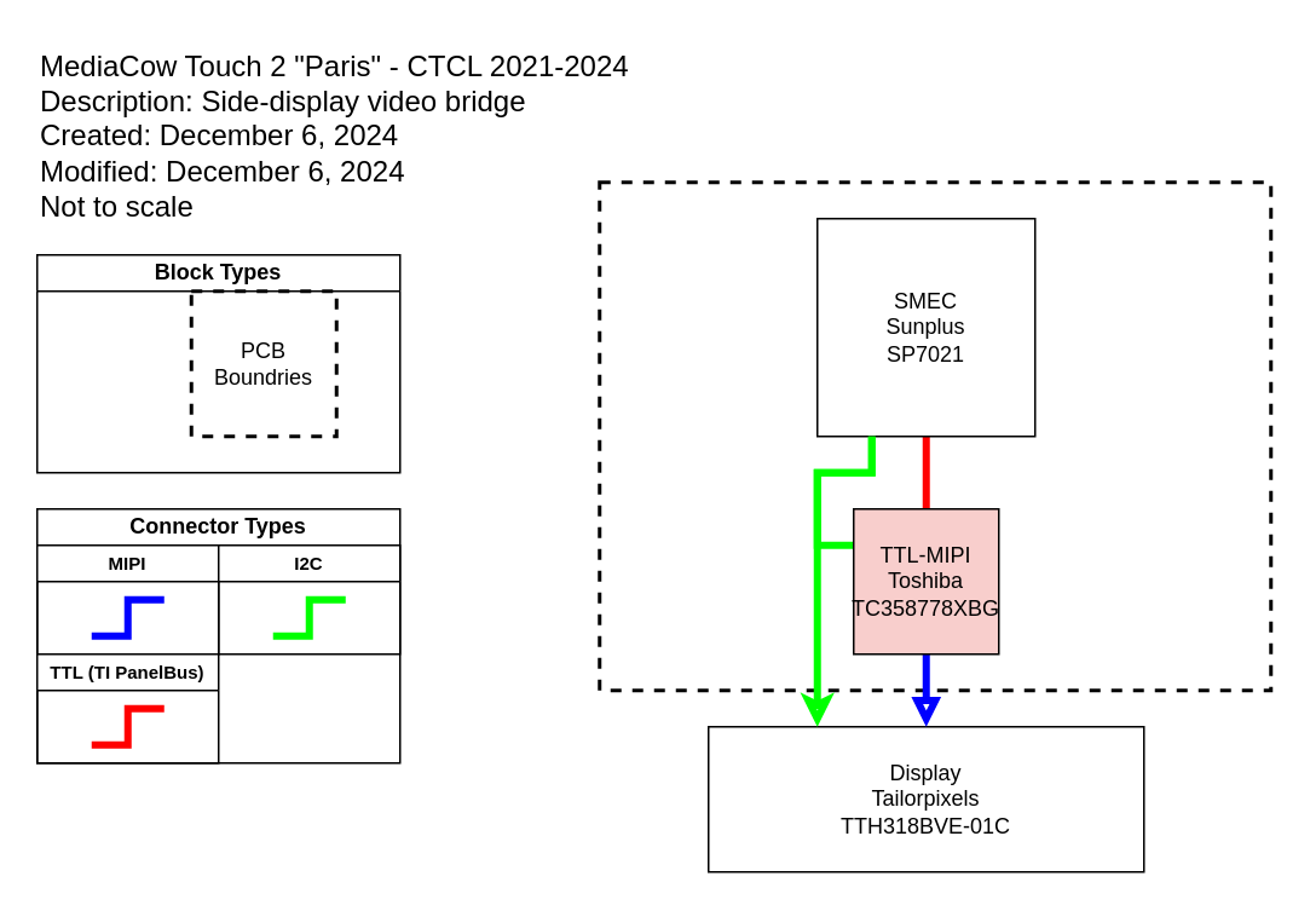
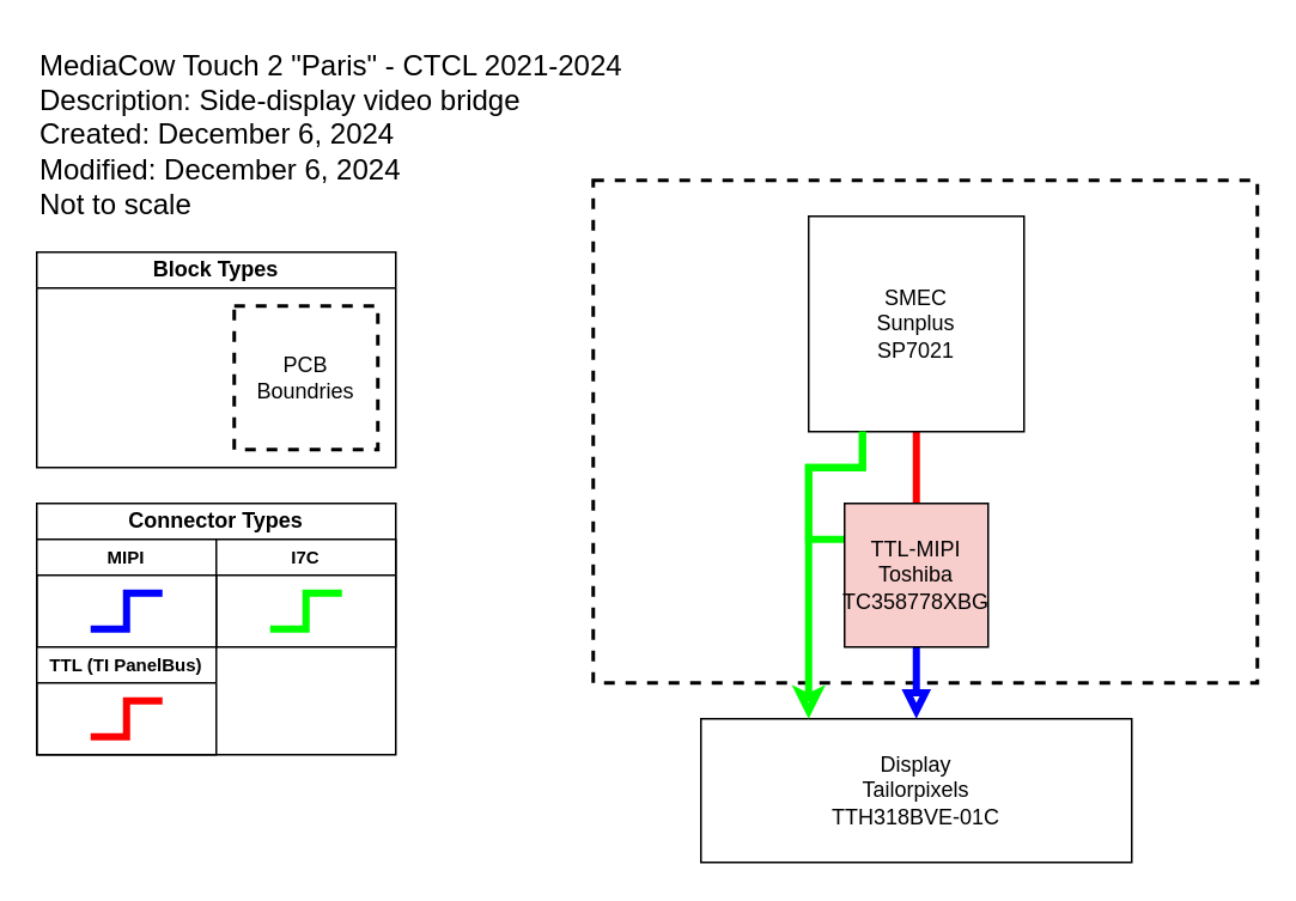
- <mxCell id="5" value="PCB&lt;div&gt;Boundries&lt;/div&gt;" style="rounded=0;whiteSpace=wrap;html=1;fontSize=12;fillColor=none;strokeWidth=2;dashed=1;" vertex="1" parent="4"><mxGeometry x="85" y="20" width="80" height="80" as="geometry" /></mxCell>
+ <mxCell id="5" value="PCB&lt;div&gt;Boundries&lt;/div&gt;" style="rounded=0;whiteSpace=wrap;html=1;fontSize=12;fillColor=none;strokeWidth=2;dashed=1;" vertex="1" parent="4"><mxGeometry x="110" y="30" width="80" height="80" as="geometry" /></mxCell>
- <mxCell id="11" value="I2C" style="swimlane;whiteSpace=wrap;html=1;startSize=20;fontSize=10;" vertex="1" parent="6"><mxGeometry x="100" y="20" width="100" height="60" as="geometry" /></mxCell>
+ <mxCell id="11" value="I7C" style="swimlane;whiteSpace=wrap;html=1;startSize=20;fontSize=10;" vertex="1" parent="6"><mxGeometry x="100" y="20" width="100" height="60" as="geometry" /></mxCell>
